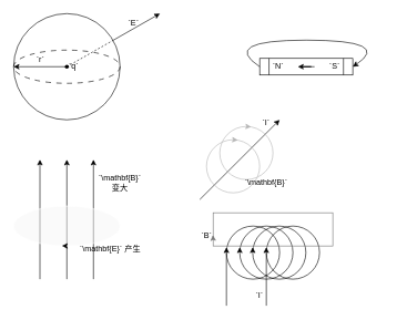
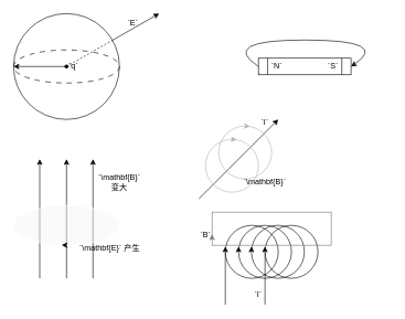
- <mxCell id="10" value="`r`" style="text;html=1;align=center;verticalAlign=middle;resizable=0;points=[];autosize=1;strokeColor=none;fillColor=none;" parent="1" vertex="1"><mxGeometry x="40" y="75" width="40" height="30" as="geometry" /></mxCell>
- <mxCell id="16" value="" style="edgeStyle=orthogonalEdgeStyle;rounded=0;orthogonalLoop=1;jettySize=auto;html=1;" parent="1" source="17" target="15" edge="1"><mxGeometry relative="1" as="geometry" /></mxCell>
